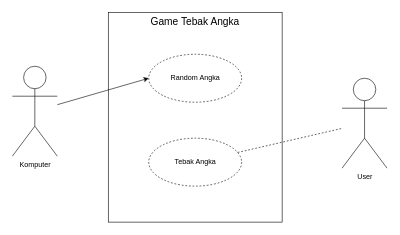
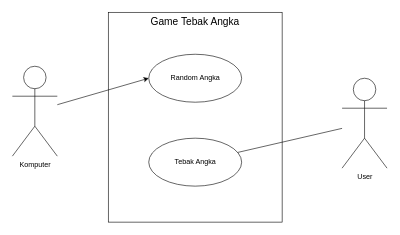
- <mxCell id="5" value="Random Angka" style="ellipse;whiteSpace=wrap;html=1;dashed=1;" vertex="1" parent="1"><mxGeometry x="247.5" y="90" width="155" height="80" as="geometry" /></mxCell>
+ <mxCell id="5" value="Random Angka" style="ellipse;whiteSpace=wrap;html=1;" vertex="1" parent="1"><mxGeometry x="247.5" y="90" width="155" height="80" as="geometry" /></mxCell>
- <mxCell id="8" value="" style="endArrow=none;html=1;rounded=0;dashed=1;" edge="1" parent="1" source="6" target="4"><mxGeometry width="50" height="50" relative="1" as="geometry"><mxPoint x="350" y="240" as="sourcePoint" /><mxPoint x="400" y="190" as="targetPoint" /></mxGeometry></mxCell>
+ <mxCell id="8" value="" style="endArrow=none;html=1;rounded=0;" edge="1" parent="1" source="6" target="4"><mxGeometry width="50" height="50" relative="1" as="geometry"><mxPoint x="350" y="240" as="sourcePoint" /><mxPoint x="400" y="190" as="targetPoint" /></mxGeometry></mxCell>
- <mxCell id="6" value="Tebak Angka" style="ellipse;whiteSpace=wrap;html=1;dashed=1;" vertex="1" parent="1"><mxGeometry x="247.5" y="230" width="155" height="80" as="geometry" /></mxCell>
+ <mxCell id="6" value="Tebak Angka" style="ellipse;whiteSpace=wrap;html=1;" vertex="1" parent="1"><mxGeometry x="247.5" y="230" width="155" height="80" as="geometry" /></mxCell>
